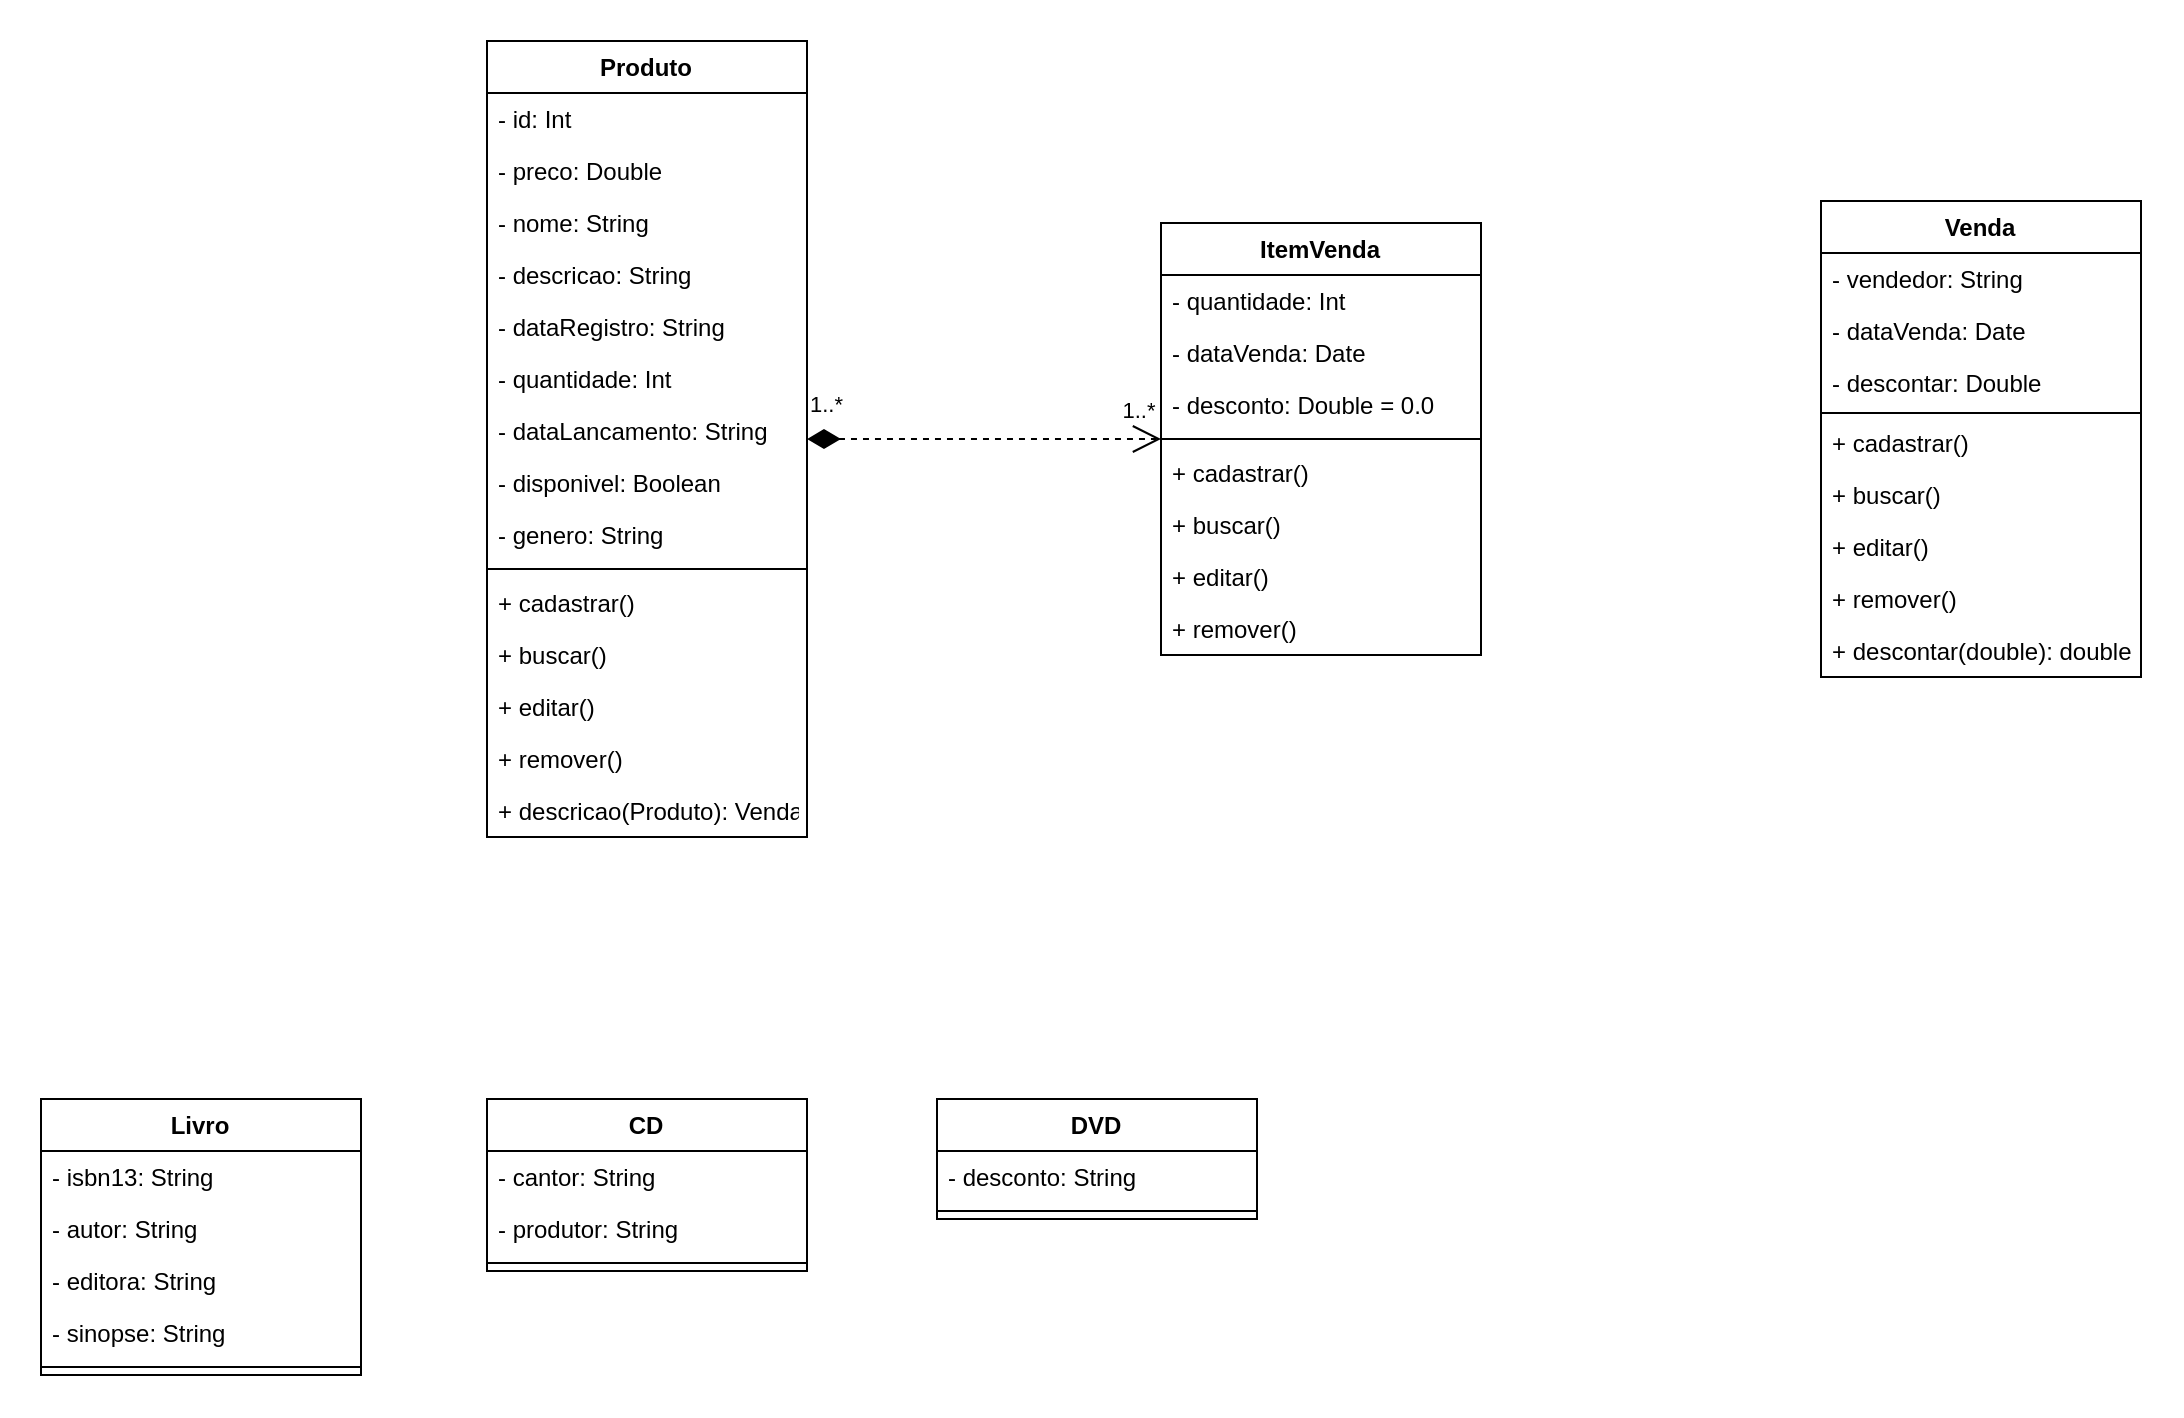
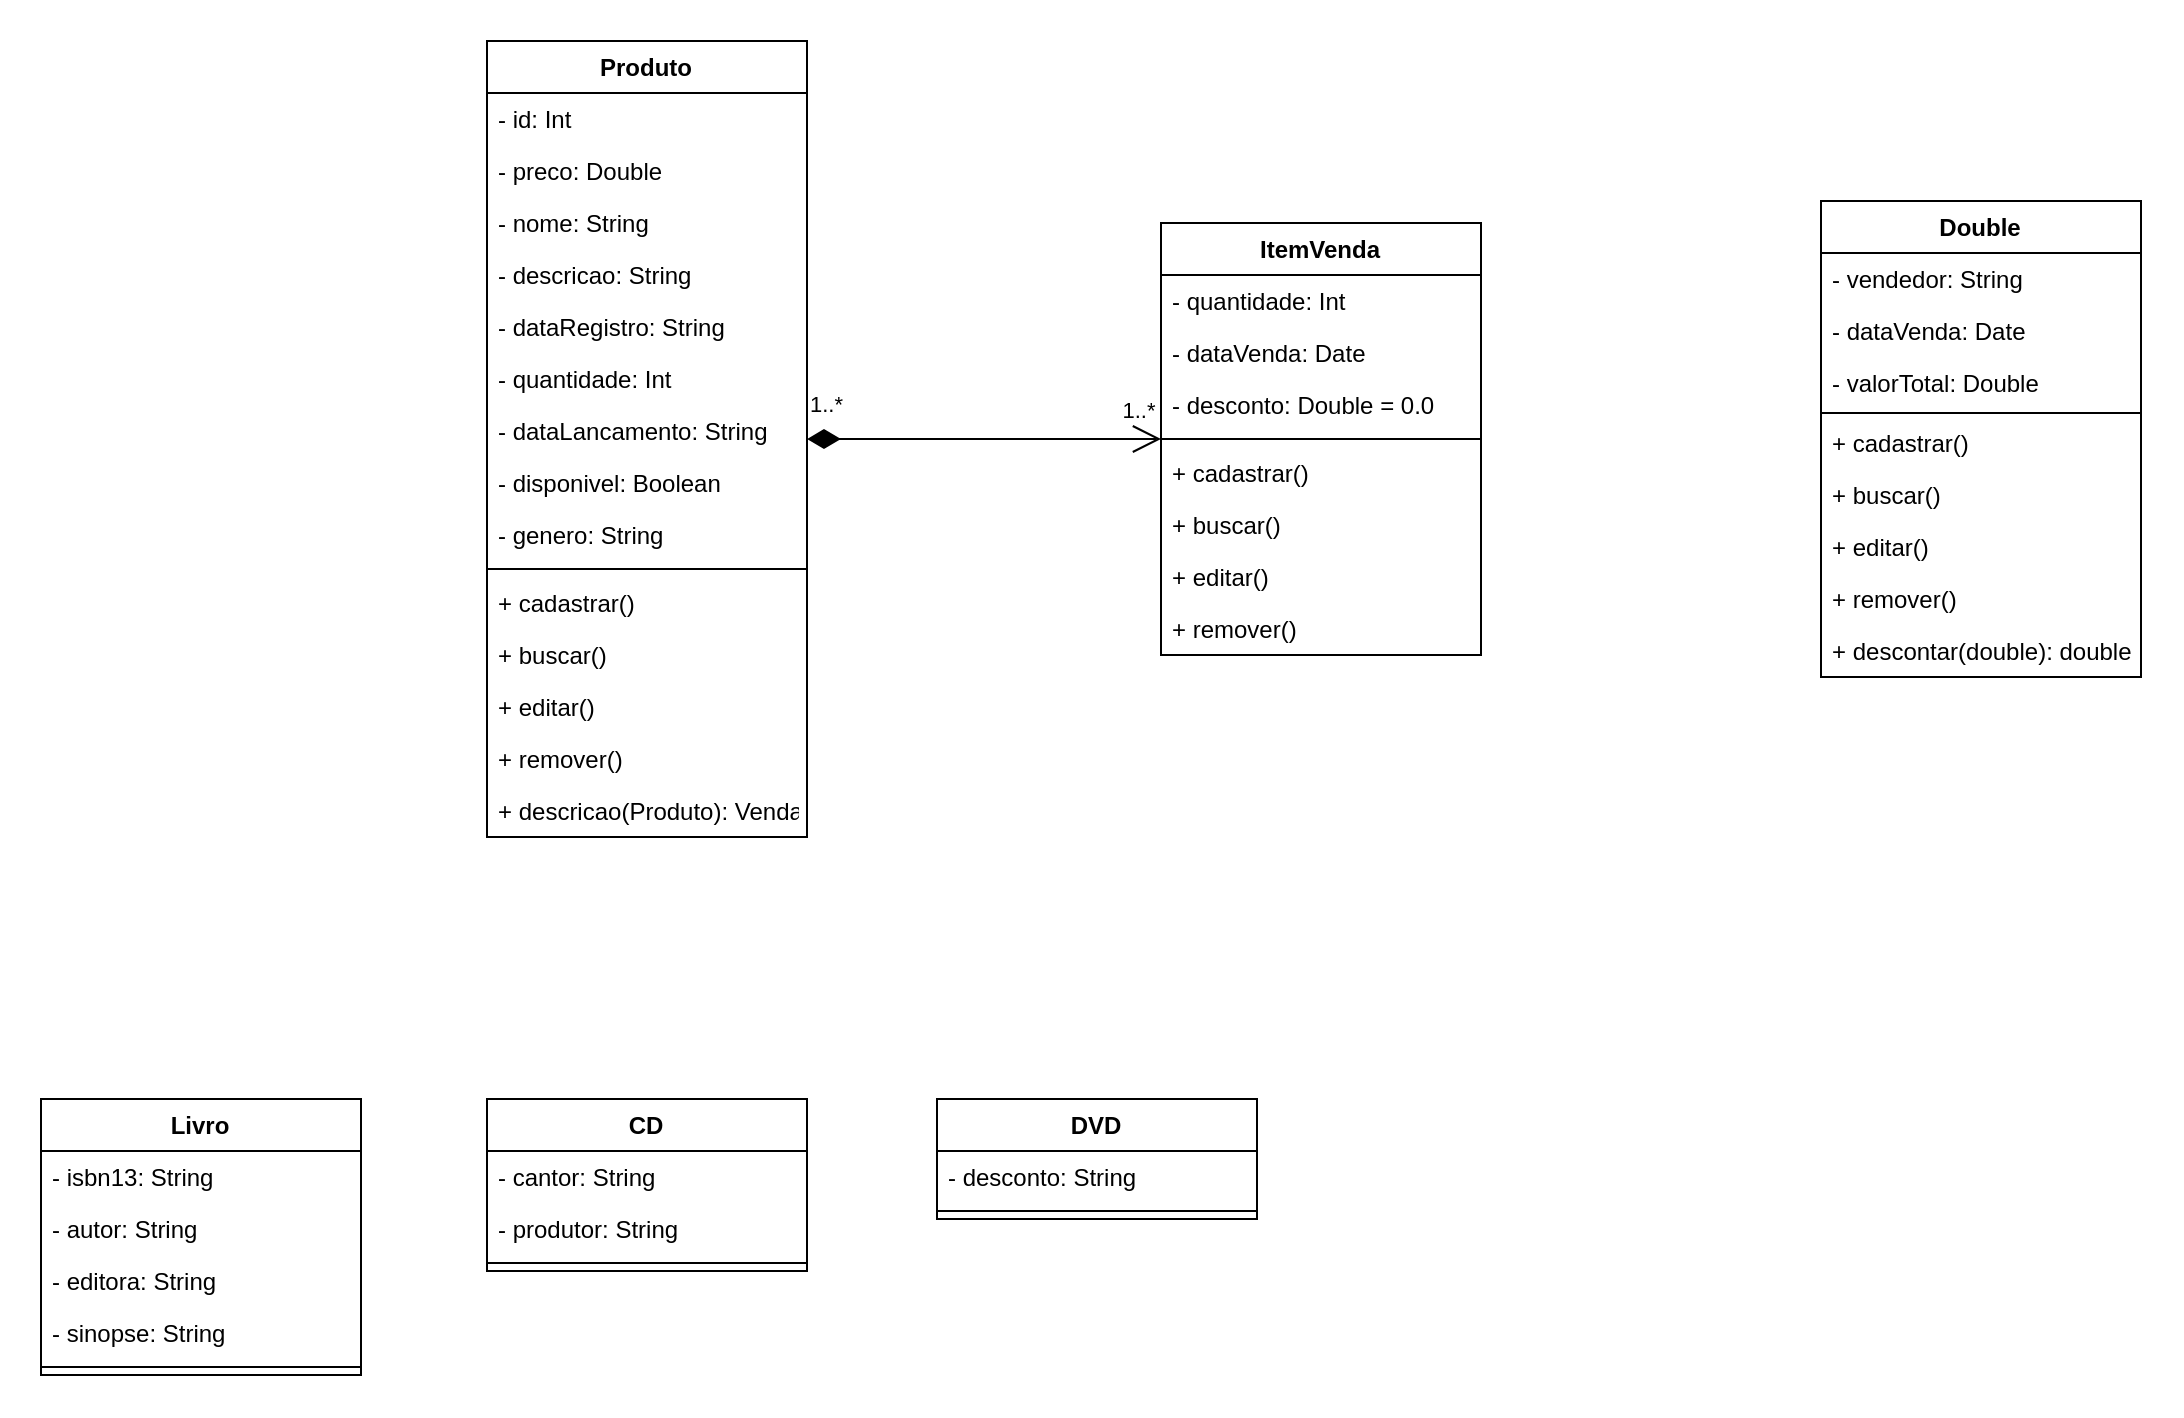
- <mxCell id="2" value="Venda" style="swimlane;fontStyle=1;align=center;verticalAlign=top;childLayout=stackLayout;horizontal=1;startSize=26;horizontalStack=0;resizeParent=1;resizeLast=0;collapsible=1;marginBottom=0;rounded=0;shadow=0;strokeWidth=1;" vertex="1" parent="1"><mxGeometry x="910" y="100" width="160" height="238" as="geometry"><mxRectangle x="230" y="140" width="160" height="26" as="alternateBounds" /></mxGeometry></mxCell>
+ <mxCell id="2" value="Double" style="swimlane;fontStyle=1;align=center;verticalAlign=top;childLayout=stackLayout;horizontal=1;startSize=26;horizontalStack=0;resizeParent=1;resizeLast=0;collapsible=1;marginBottom=0;rounded=0;shadow=0;strokeWidth=1;" vertex="1" parent="1"><mxGeometry x="910" y="100" width="160" height="238" as="geometry"><mxRectangle x="230" y="140" width="160" height="26" as="alternateBounds" /></mxGeometry></mxCell>
- <mxCell id="5" value="- descontar: Double" style="text;align=left;verticalAlign=top;spacingLeft=4;spacingRight=4;overflow=hidden;rotatable=0;points=[[0,0.5],[1,0.5]];portConstraint=eastwest;" vertex="1" parent="2"><mxGeometry y="78" width="160" height="26" as="geometry" /></mxCell>
+ <mxCell id="5" value="- valorTotal: Double" style="text;align=left;verticalAlign=top;spacingLeft=4;spacingRight=4;overflow=hidden;rotatable=0;points=[[0,0.5],[1,0.5]];portConstraint=eastwest;" vertex="1" parent="2"><mxGeometry y="78" width="160" height="26" as="geometry" /></mxCell>
- <mxCell id="50" value="1..*" style="endArrow=open;html=1;endSize=12;startArrow=diamondThin;startSize=14;startFill=1;edgeStyle=orthogonalEdgeStyle;align=left;verticalAlign=bottom;rounded=0;dashed=1;" edge="1" parent="1" source="21" target="12"><mxGeometry x="-1" y="8" relative="1" as="geometry"><mxPoint x="420" y="5" as="sourcePoint" /><mxPoint x="580" y="5" as="targetPoint" /><mxPoint as="offset" /></mxGeometry></mxCell>
+ <mxCell id="50" value="1..*" style="endArrow=open;html=1;endSize=12;startArrow=diamondThin;startSize=14;startFill=1;edgeStyle=orthogonalEdgeStyle;align=left;verticalAlign=bottom;rounded=0;" edge="1" parent="1" source="21" target="12"><mxGeometry x="-1" y="8" relative="1" as="geometry"><mxPoint x="420" y="5" as="sourcePoint" /><mxPoint x="580" y="5" as="targetPoint" /><mxPoint as="offset" /></mxGeometry></mxCell>
